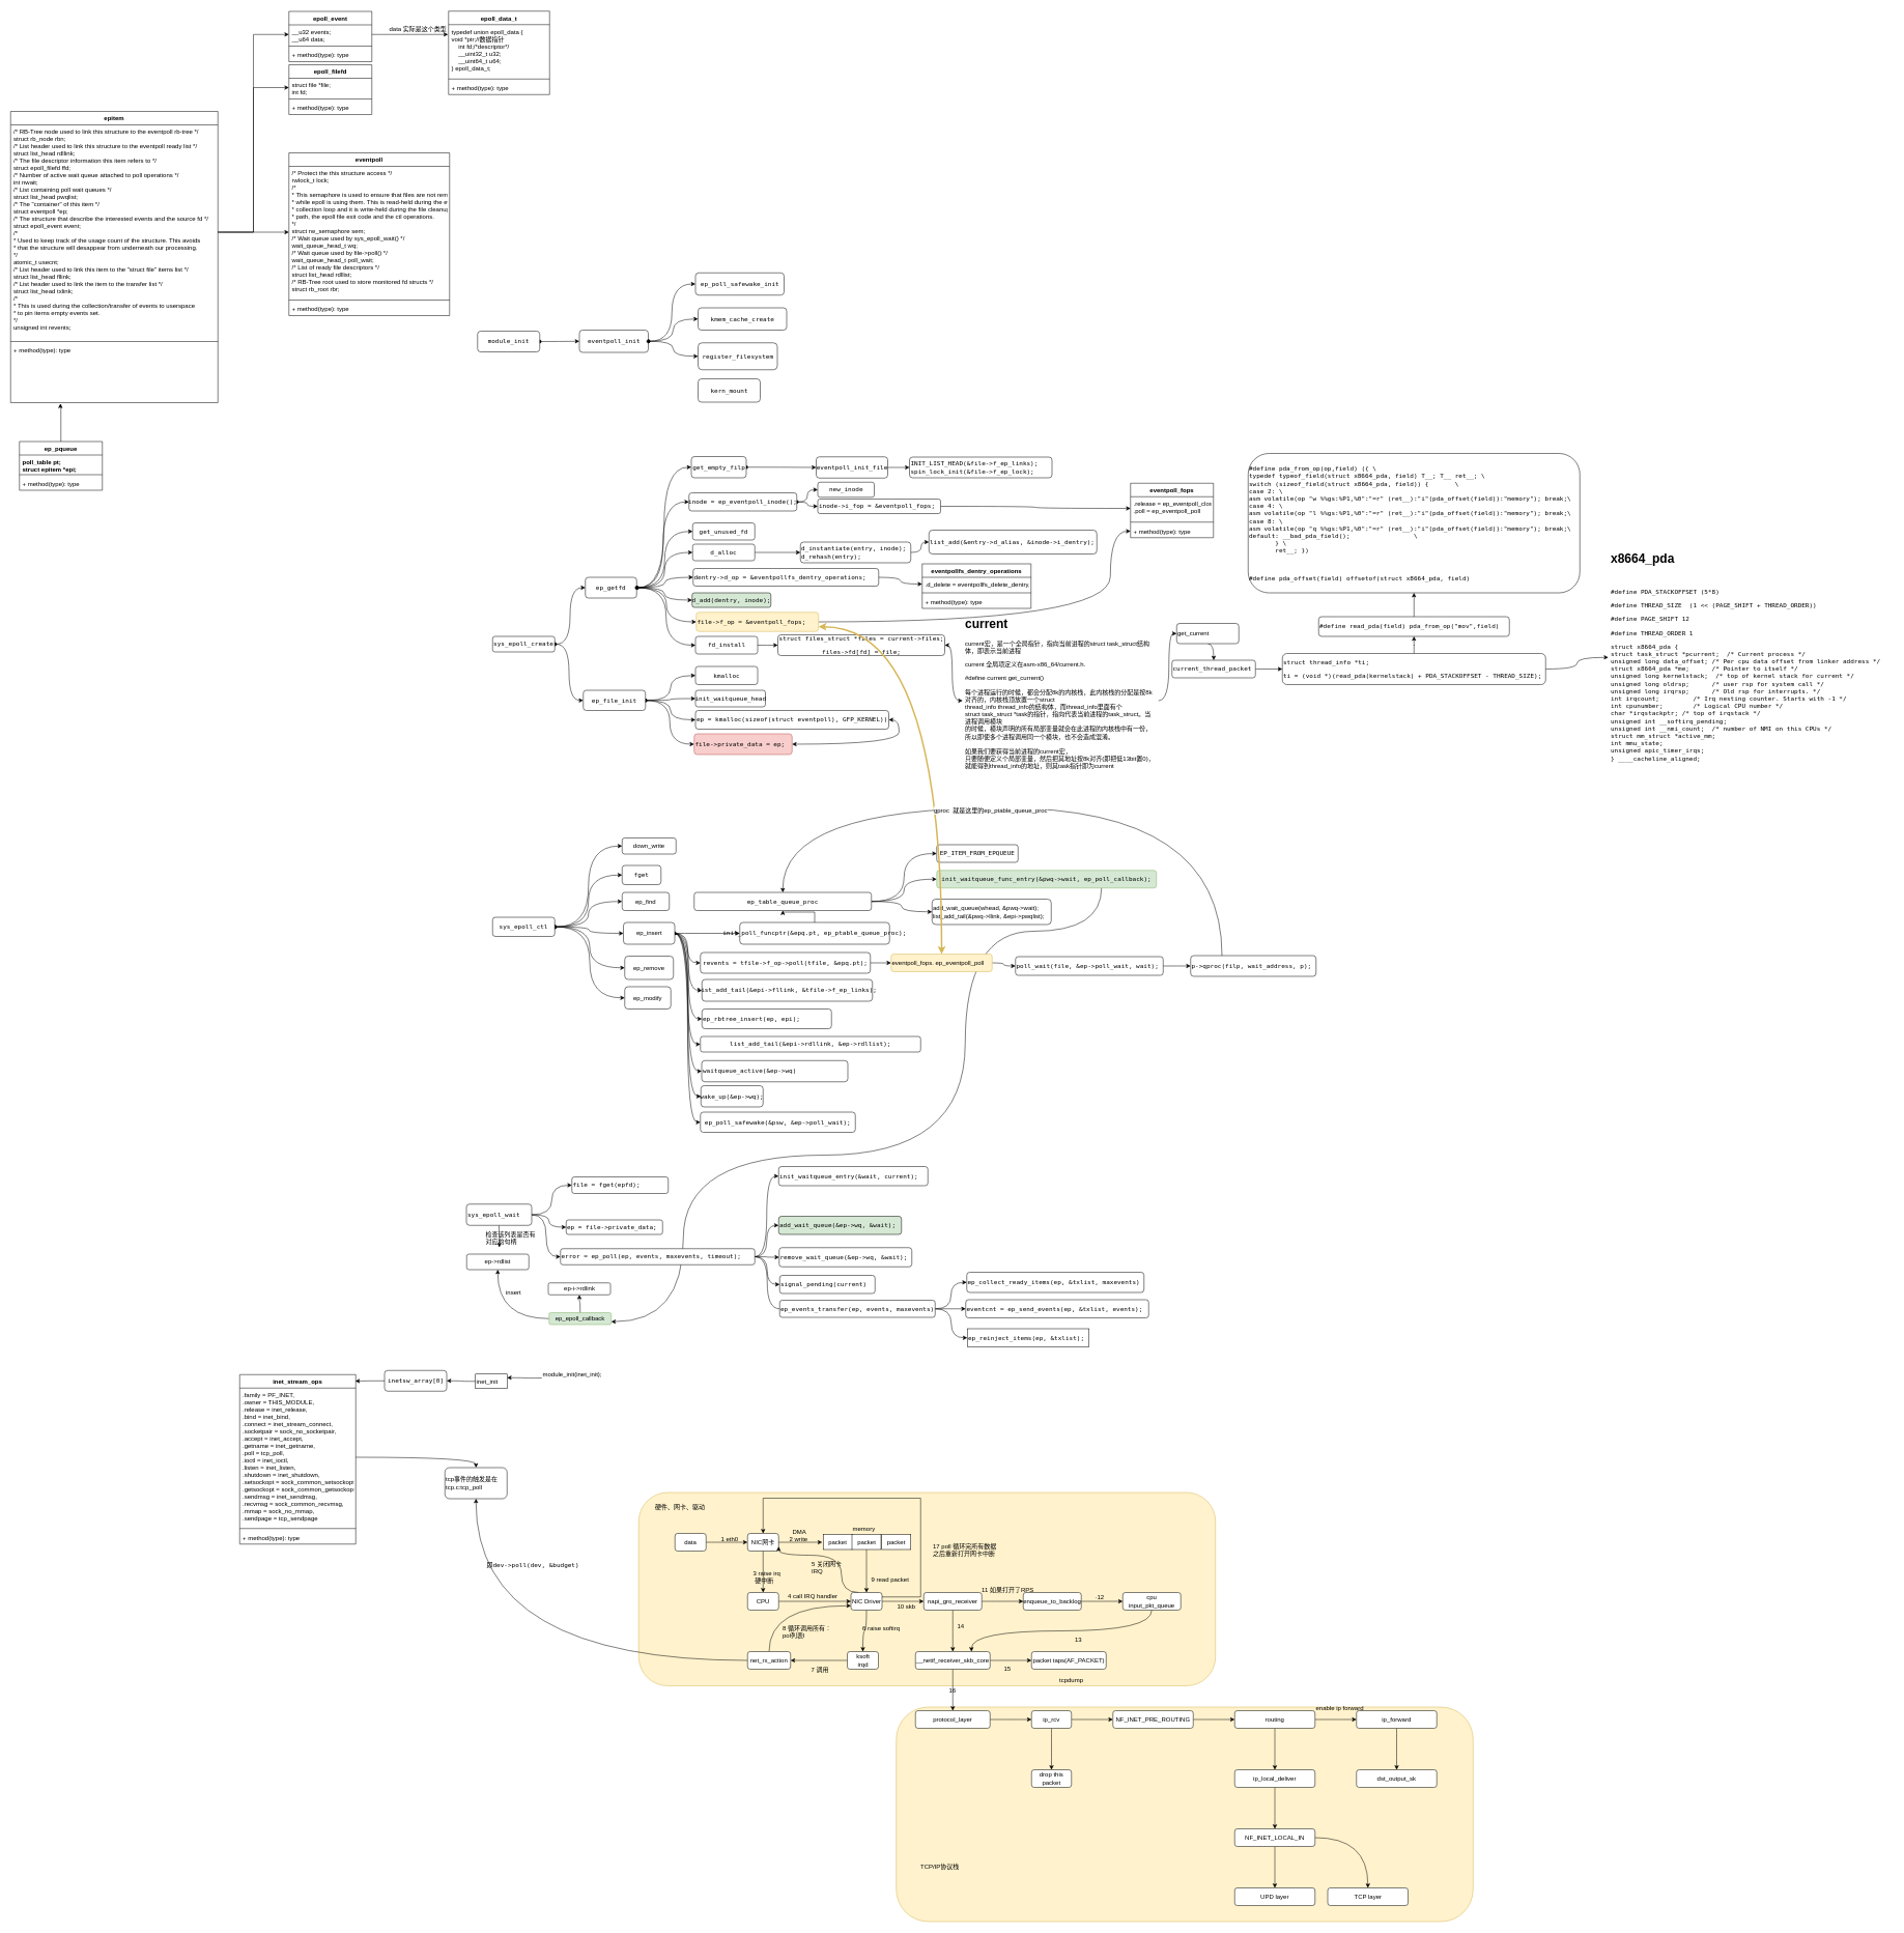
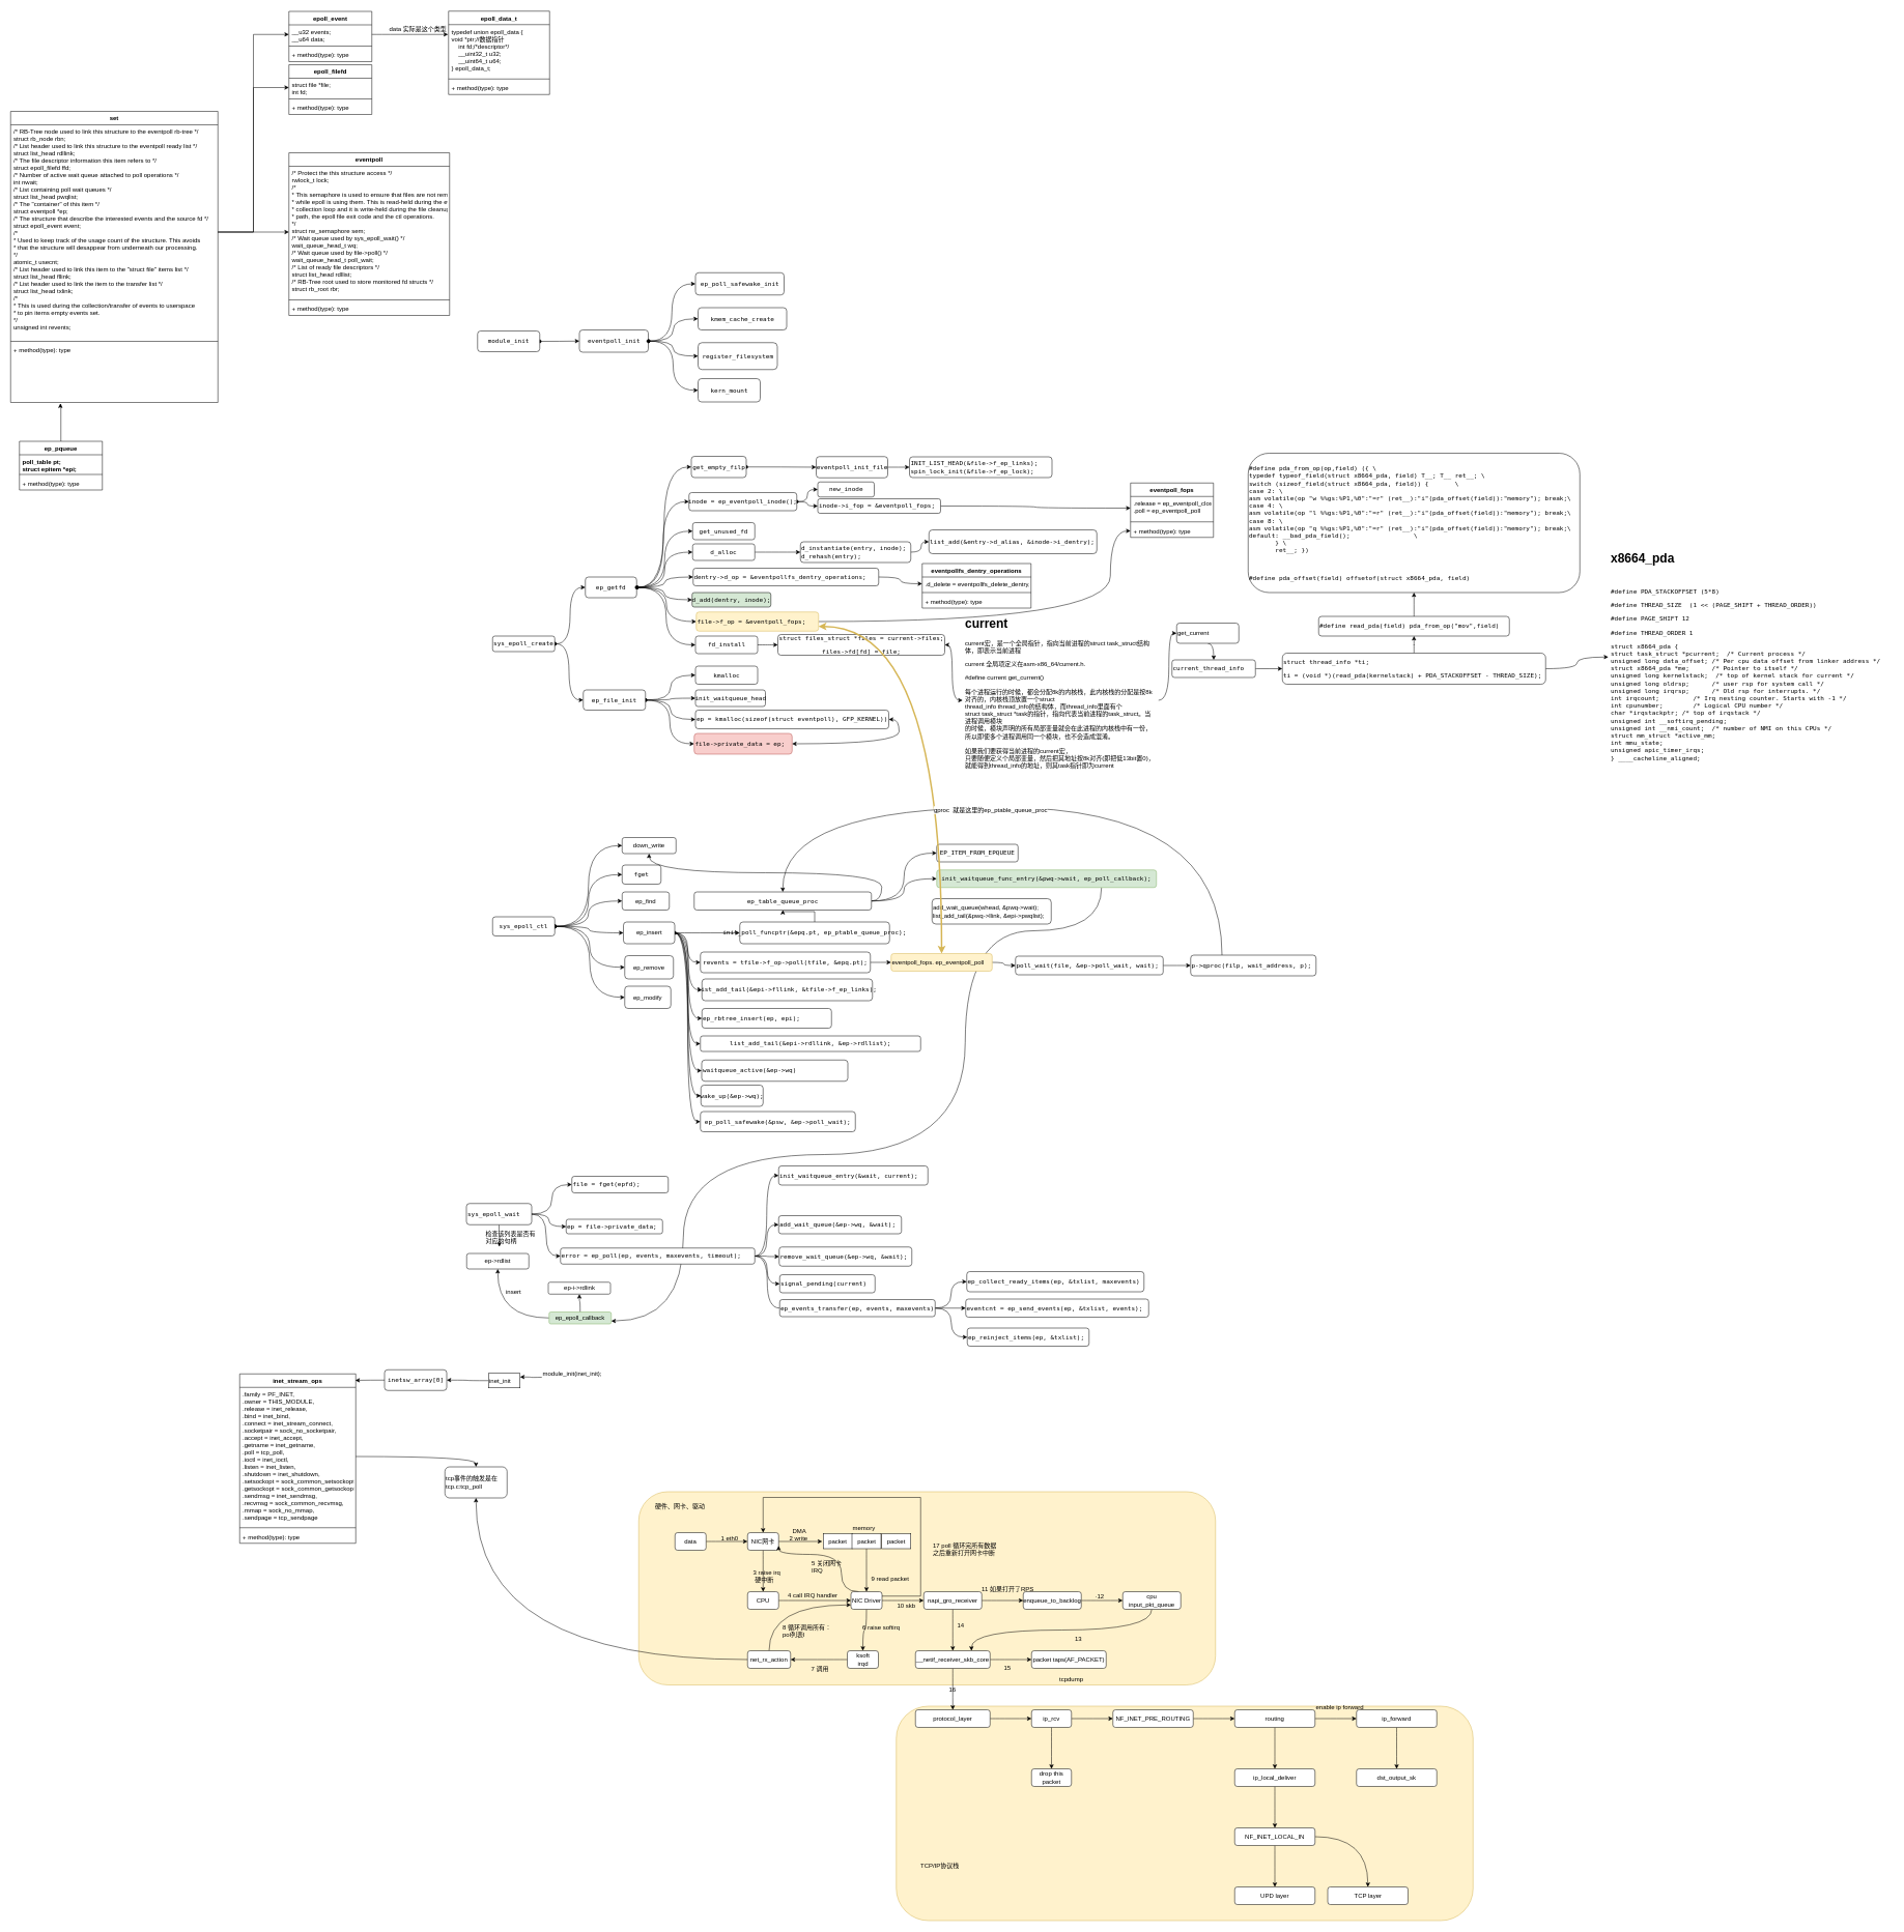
- <mxCell id="4" value="epitem" style="swimlane;fontStyle=1;align=center;verticalAlign=top;childLayout=stackLayout;horizontal=1;startSize=26;horizontalStack=0;resizeParent=1;resizeParentMax=0;resizeLast=0;collapsible=1;marginBottom=0;" parent="1" vertex="1"><mxGeometry x="20" y="214" width="400" height="562" as="geometry" /></mxCell>
+ <mxCell id="4" value="set" style="swimlane;fontStyle=1;align=center;verticalAlign=top;childLayout=stackLayout;horizontal=1;startSize=26;horizontalStack=0;resizeParent=1;resizeParentMax=0;resizeLast=0;collapsible=1;marginBottom=0;" parent="1" vertex="1"><mxGeometry x="20" y="214" width="400" height="562" as="geometry" /></mxCell>
+ <mxCell id="38" style="edgeStyle=orthogonalEdgeStyle;curved=1;rounded=0;orthogonalLoop=1;jettySize=auto;html=1;exitX=1;exitY=0.5;exitDx=0;exitDy=0;entryX=0;entryY=0.5;entryDx=0;entryDy=0;startArrow=oval;startFill=1;endArrow=classic;endFill=1;" parent="1" source="42" target="54" edge="1"><mxGeometry relative="1" as="geometry" /></mxCell>
- <mxCell id="150" value="&lt;pre&gt;current_thread_packet&lt;/pre&gt;" style="rounded=1;whiteSpace=wrap;html=1;align=left;" parent="1" vertex="1"><mxGeometry x="2261" y="1273" width="161" height="34" as="geometry" /></mxCell>
+ <mxCell id="150" value="&lt;pre&gt;current_thread_info&lt;/pre&gt;" style="rounded=1;whiteSpace=wrap;html=1;align=left;" parent="1" vertex="1"><mxGeometry x="2261" y="1273" width="161" height="34" as="geometry" /></mxCell>
- <mxCell id="98" style="edgeStyle=orthogonalEdgeStyle;curved=1;rounded=0;orthogonalLoop=1;jettySize=auto;html=1;exitX=1;exitY=0.5;exitDx=0;exitDy=0;entryX=0;entryY=0.5;entryDx=0;entryDy=0;" parent="1" source="99" target="111" edge="1"><mxGeometry relative="1" as="geometry"><mxPoint x="1505" y="1683.5" as="sourcePoint" /></mxGeometry></mxCell>
+ <mxCell id="98" style="edgeStyle=orthogonalEdgeStyle;curved=1;rounded=0;orthogonalLoop=1;jettySize=auto;html=1;exitX=1;exitY=0.5;exitDx=0;exitDy=0;" parent="1" source="99" target="81" edge="1"><mxGeometry relative="1" as="geometry"><mxPoint x="1505" y="1683.5" as="sourcePoint" /></mxGeometry></mxCell>
- <mxCell id="168" value="&lt;pre&gt;add_wait_queue(&lt;span&gt;&amp;amp;&lt;/span&gt;ep&lt;span&gt;-&amp;gt;&lt;/span&gt;wq&lt;span&gt;, &lt;/span&gt;&lt;span&gt;&amp;amp;&lt;/span&gt;wait)&lt;span&gt;;&lt;/span&gt;&lt;/pre&gt;" style="rounded=1;whiteSpace=wrap;html=1;align=left;fillColor=#d5e8d4;" parent="1" vertex="1"><mxGeometry x="1502" y="2346" width="237" height="35" as="geometry" /></mxCell>
+ <mxCell id="168" value="&lt;pre&gt;add_wait_queue(&lt;span&gt;&amp;amp;&lt;/span&gt;ep&lt;span&gt;-&amp;gt;&lt;/span&gt;wq&lt;span&gt;, &lt;/span&gt;&lt;span&gt;&amp;amp;&lt;/span&gt;wait)&lt;span&gt;;&lt;/span&gt;&lt;/pre&gt;" style="rounded=1;whiteSpace=wrap;html=1;align=left;" parent="1" vertex="1"><mxGeometry x="1502" y="2346" width="237" height="35" as="geometry" /></mxCell>
- <mxCell id="179" value="&lt;pre&gt;ep_reinject_items(ep&lt;span&gt;, &lt;/span&gt;&lt;span&gt;&amp;amp;&lt;/span&gt;txlist)&lt;span&gt;;&lt;/span&gt;&lt;/pre&gt;" style="whiteSpace=wrap;html=1;align=left;rounded=0;" parent="1" vertex="1"><mxGeometry x="1866" y="2563" width="235" height="35" as="geometry" /></mxCell>
+ <mxCell id="179" value="&lt;pre&gt;ep_reinject_items(ep&lt;span&gt;, &lt;/span&gt;&lt;span&gt;&amp;amp;&lt;/span&gt;txlist)&lt;span&gt;;&lt;/span&gt;&lt;/pre&gt;" style="rounded=1;whiteSpace=wrap;html=1;align=left;" parent="1" vertex="1"><mxGeometry x="1866" y="2563" width="235" height="35" as="geometry" /></mxCell>
- <mxCell id="270" value="inet_init" style="text;html=1;strokeColor=#000000;" parent="1" vertex="1"><mxGeometry x="917" y="2650.5" width="61" height="28" as="geometry" /></mxCell>
+ <mxCell id="270" value="inet_init" style="text;html=1;strokeColor=#000000;" parent="1" vertex="1"><mxGeometry x="942" y="2650.5" width="61" height="28" as="geometry" /></mxCell>
- <mxCell id="273" value="&lt;pre&gt;即dev&lt;span&gt;-&amp;gt;&lt;/span&gt;poll(dev&lt;span&gt;, &lt;/span&gt;&lt;span&gt;&amp;amp;&lt;/span&gt;budget)&lt;/pre&gt;" style="text;html=1;resizable=0;points=[];autosize=1;align=left;verticalAlign=top;spacingTop=-4;" parent="1" vertex="1"><mxGeometry x="937" y="2998" width="188" height="38" as="geometry" /></mxCell>
